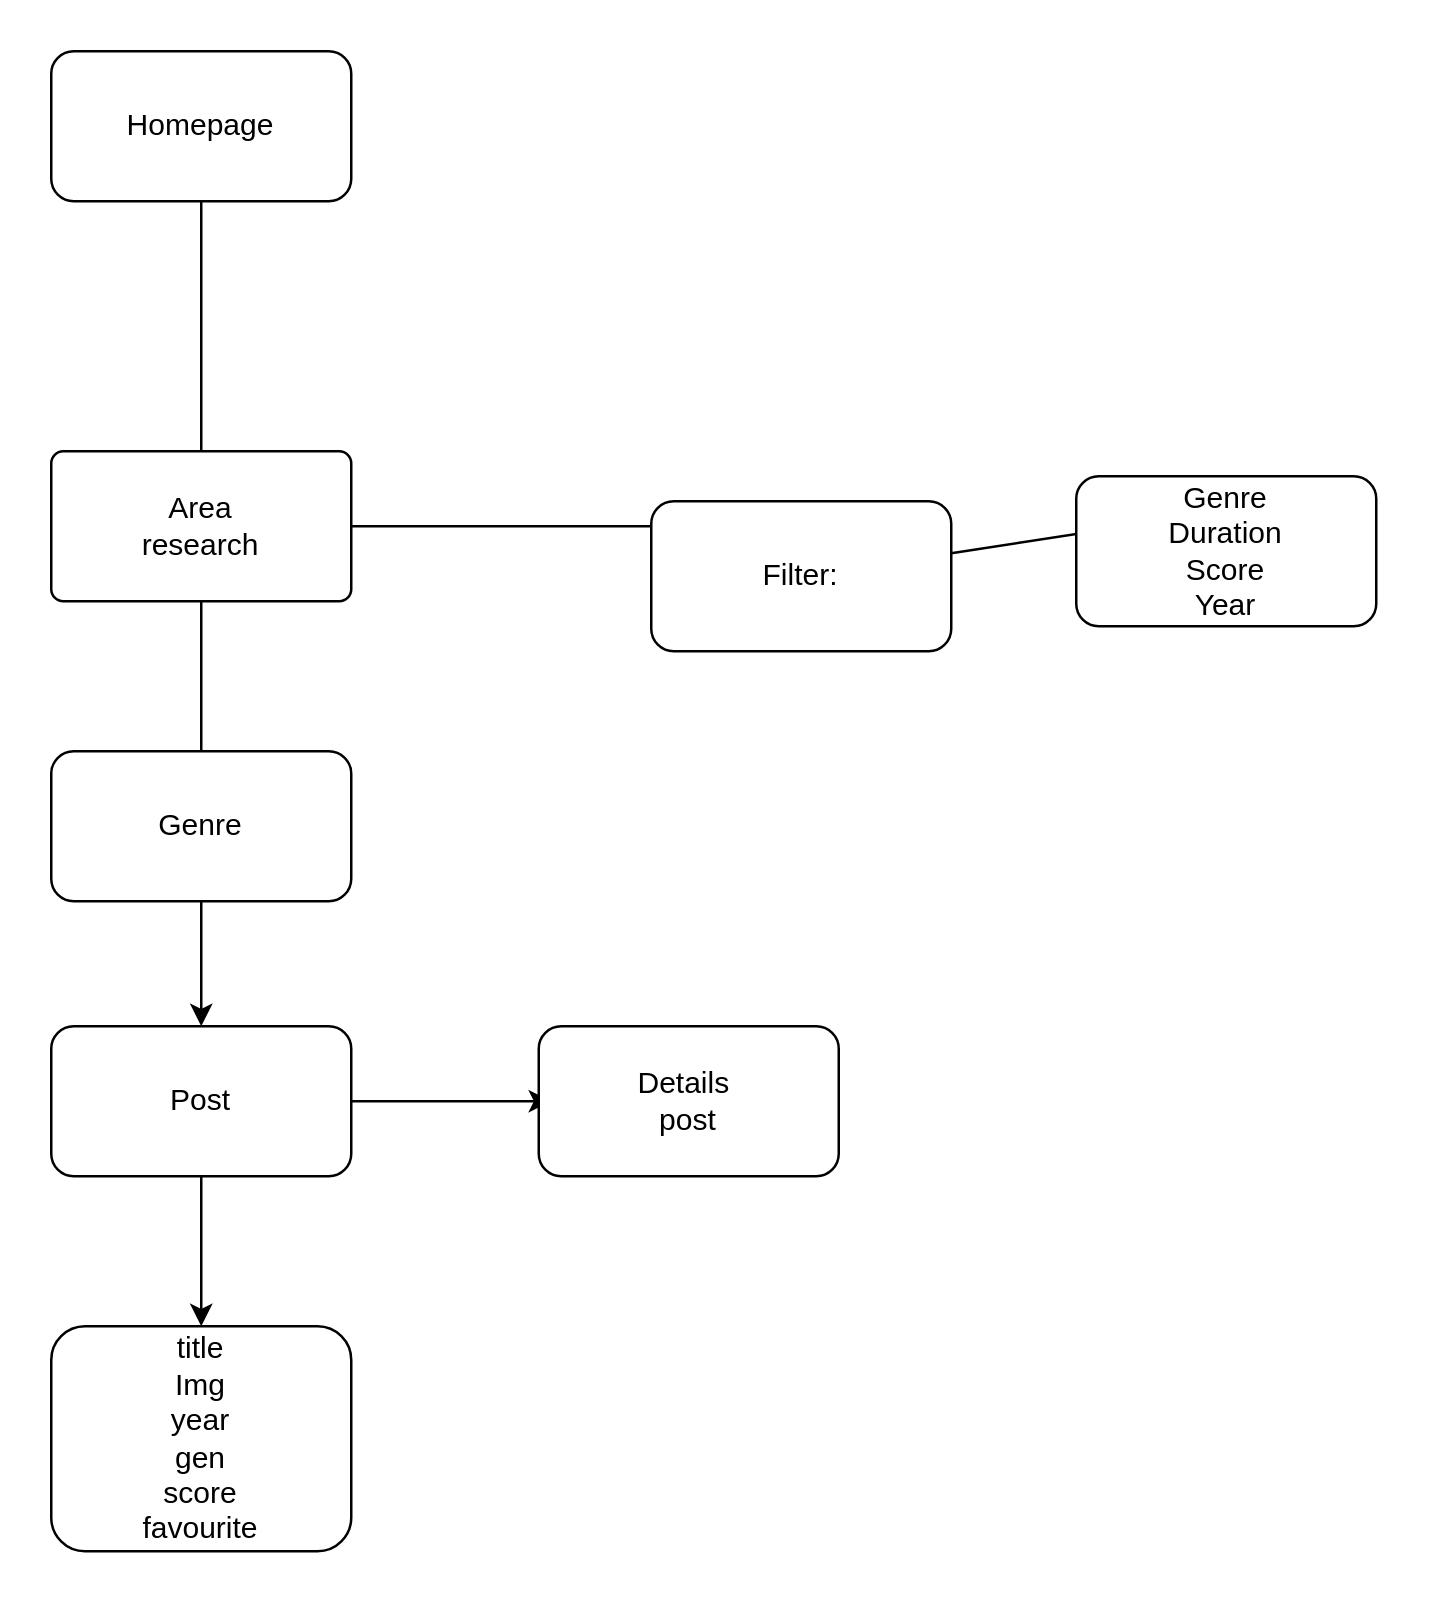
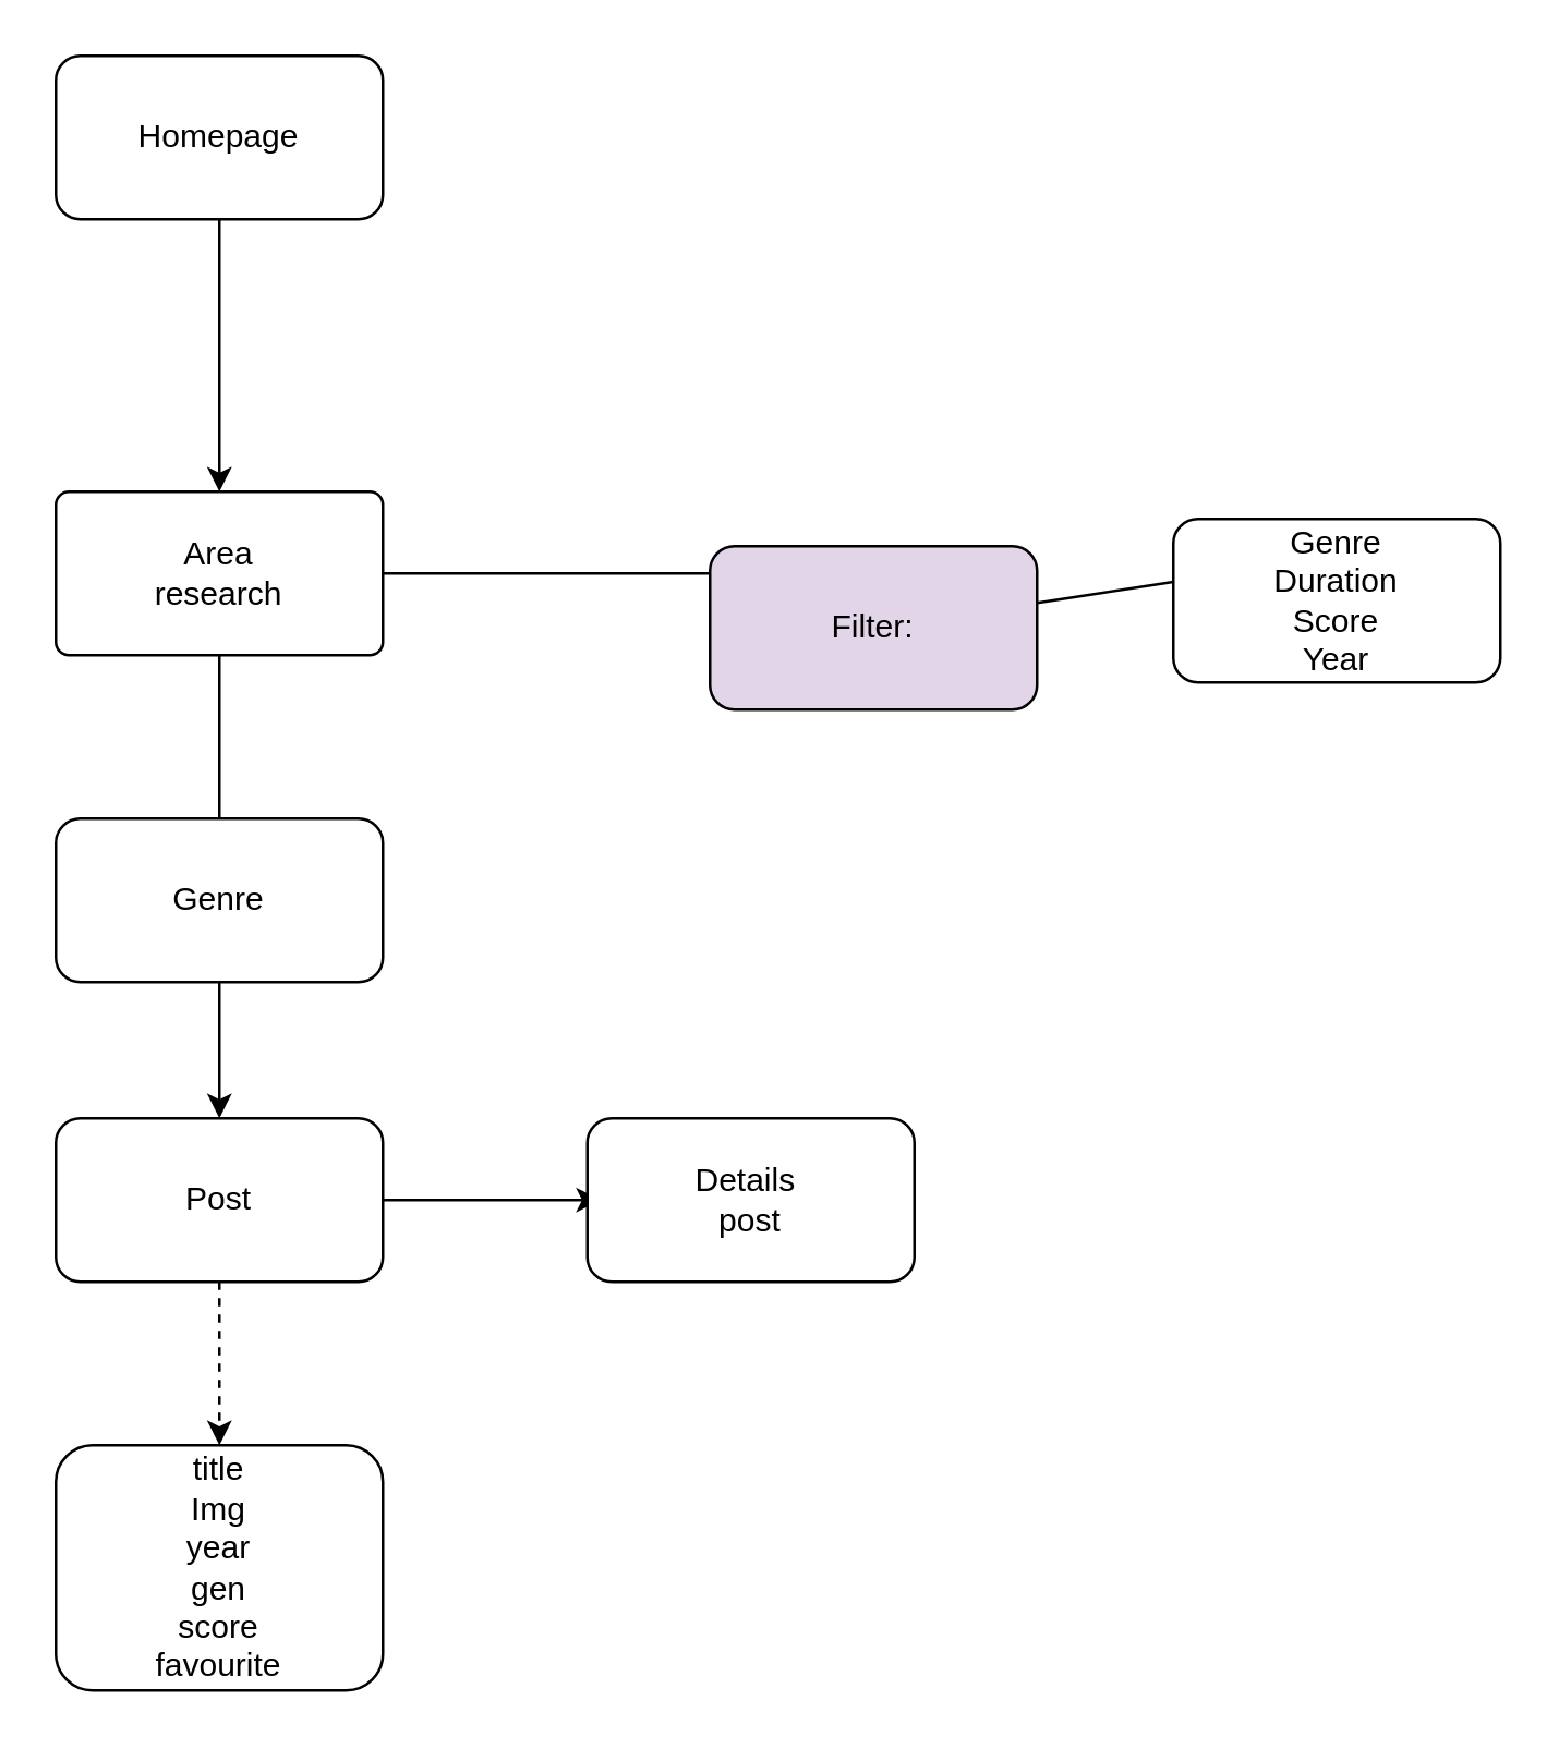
- <mxCell id="15" style="edgeStyle=none;html=1;exitX=0.5;exitY=1;exitDx=0;exitDy=0;entryX=0.5;entryY=0;entryDx=0;entryDy=0;endArrow=none;" edge="1" parent="1" source="16" target="4"><mxGeometry relative="1" as="geometry" /></mxCell>
+ <mxCell id="15" style="edgeStyle=none;html=1;exitX=0.5;exitY=1;exitDx=0;exitDy=0;entryX=0.5;entryY=0;entryDx=0;entryDy=0;" edge="1" parent="1" source="16" target="4"><mxGeometry relative="1" as="geometry" /></mxCell>
- <mxCell id="6" value="Filter:" style="rounded=1;whiteSpace=wrap;html=1;" vertex="1" parent="1"><mxGeometry x="260" y="200" width="120" height="60" as="geometry" /></mxCell>
+ <mxCell id="6" value="Filter:" style="rounded=1;whiteSpace=wrap;html=1;fillColor=#e1d5e7;" vertex="1" parent="1"><mxGeometry x="260" y="200" width="120" height="60" as="geometry" /></mxCell>
- <mxCell id="11" style="edgeStyle=none;html=1;entryX=0.5;entryY=0;entryDx=0;entryDy=0;" edge="1" parent="1" source="13" target="10"><mxGeometry relative="1" as="geometry" /></mxCell>
+ <mxCell id="11" style="edgeStyle=none;html=1;entryX=0.5;entryY=0;entryDx=0;entryDy=0;dashed=1;" edge="1" parent="1" source="13" target="10"><mxGeometry relative="1" as="geometry" /></mxCell>
